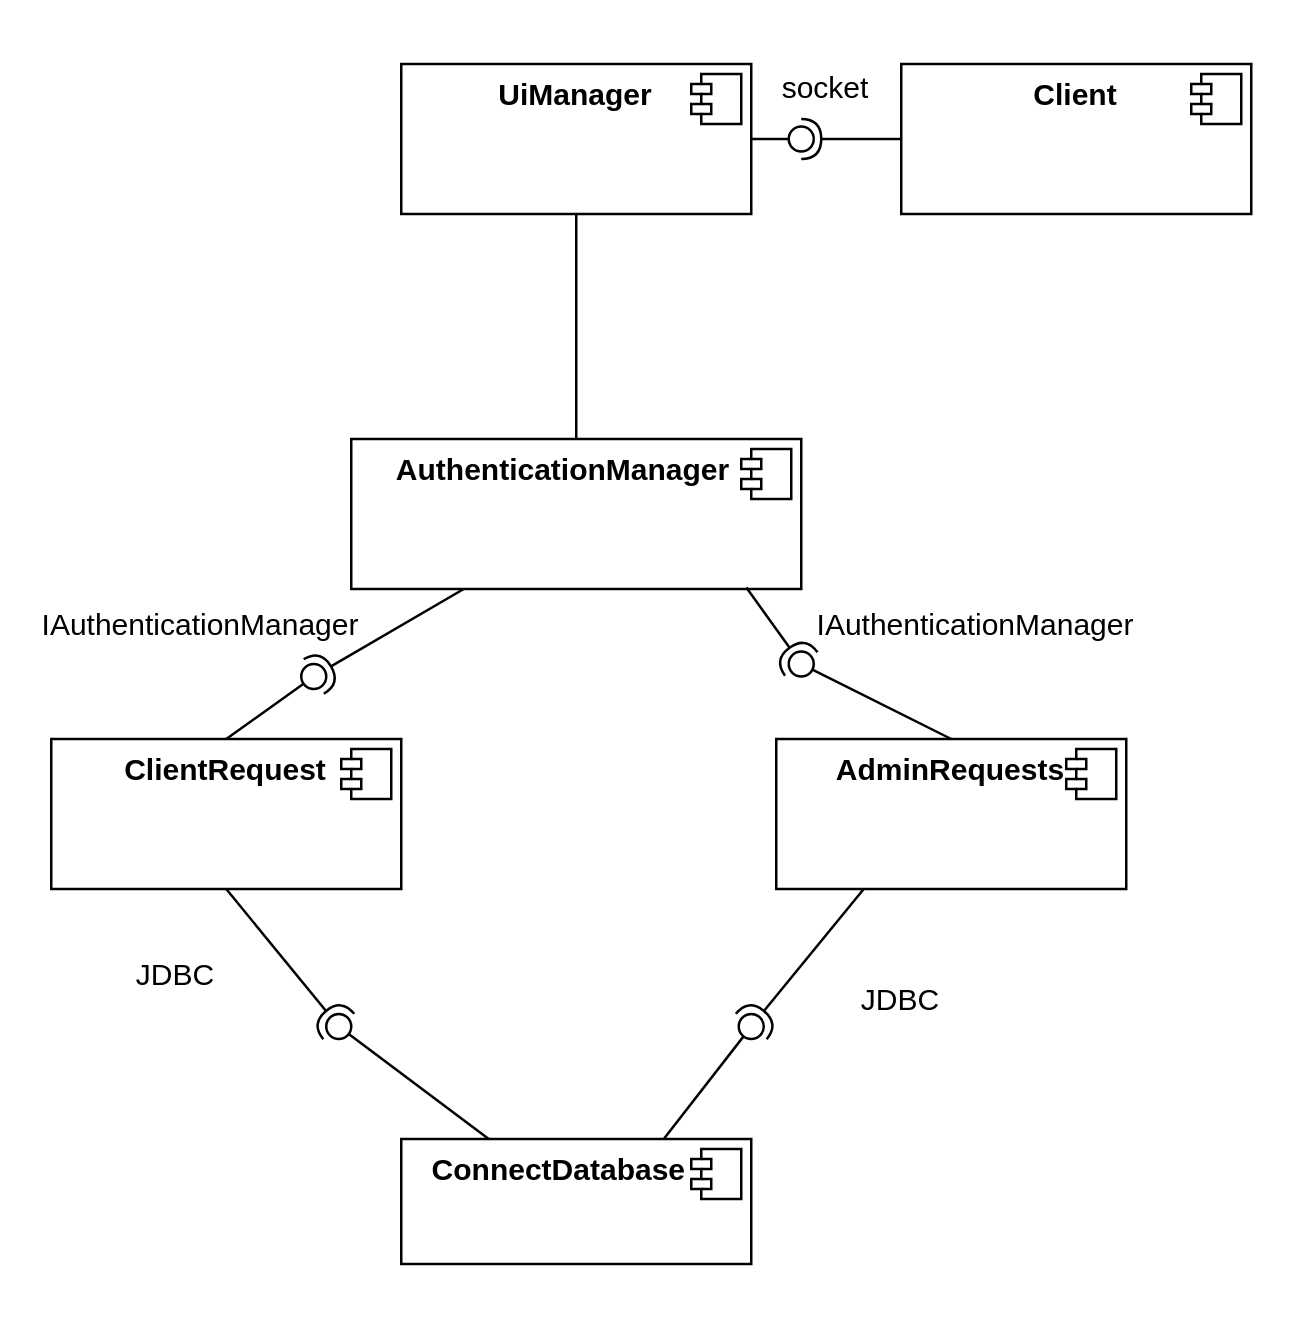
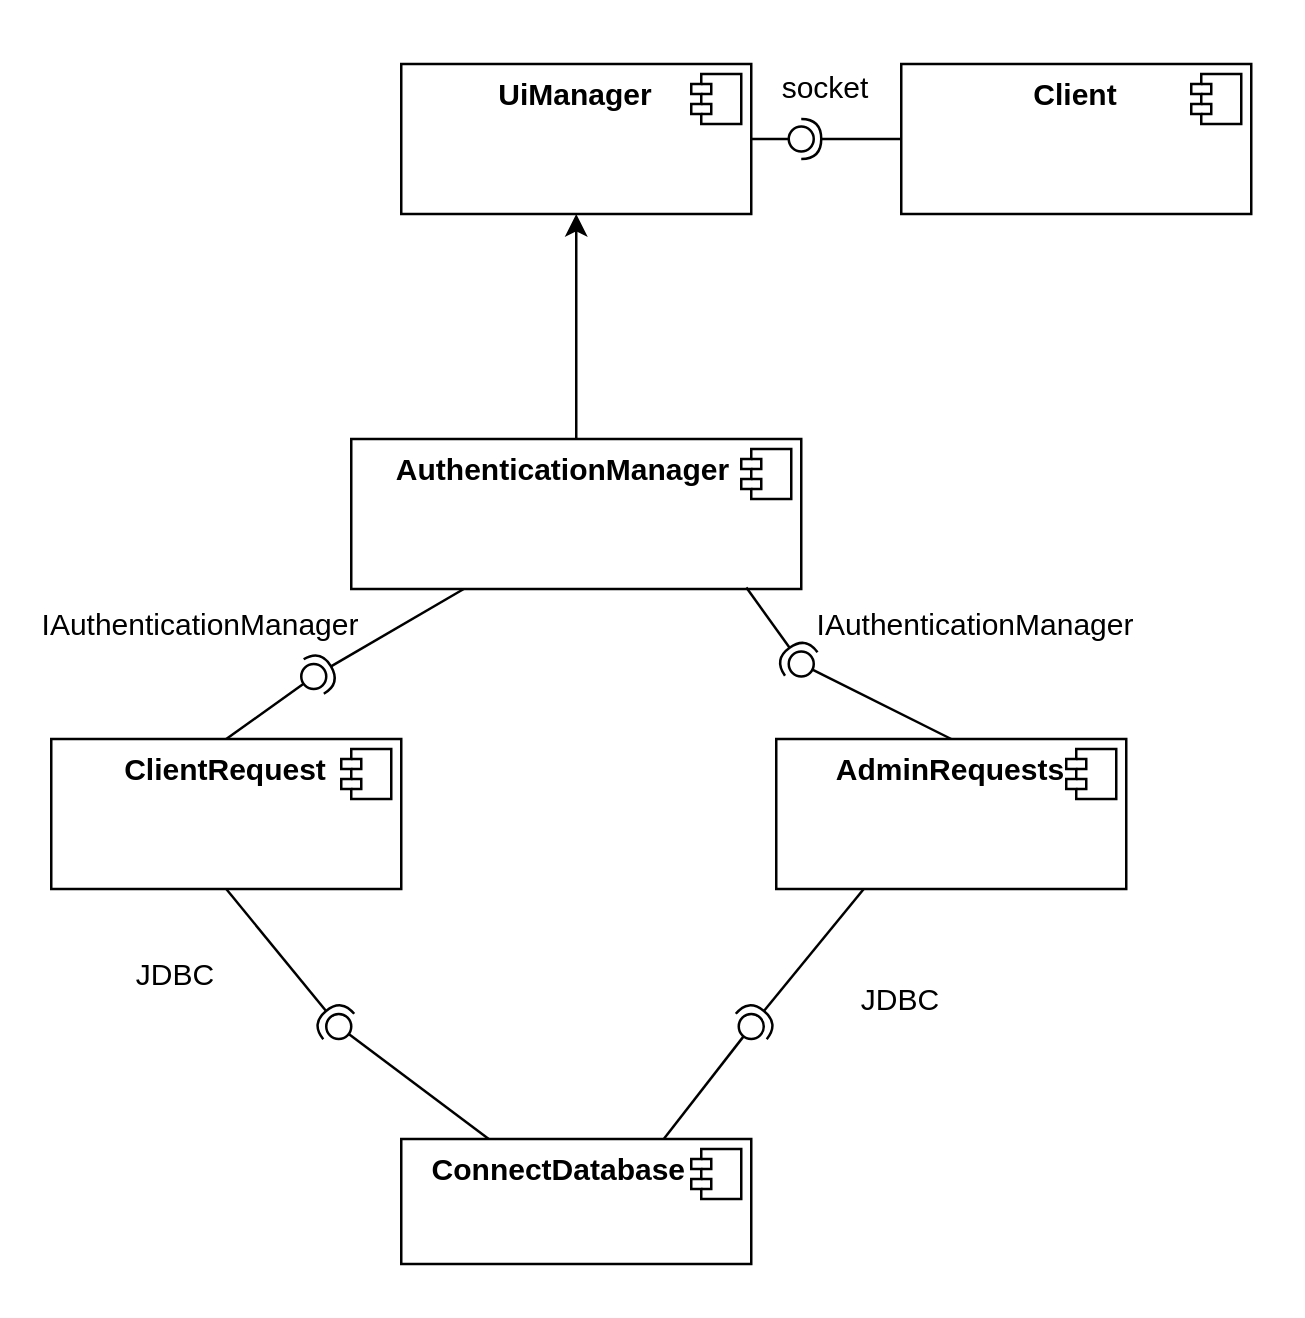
- <mxCell id="28" value="" style="endArrow=none;html=1;rounded=0;entryX=0.5;entryY=1;entryDx=0;entryDy=0;exitX=0.5;exitY=0;exitDx=0;exitDy=0;" edge="1" parent="1" source="4" target="2"><mxGeometry width="50" height="50" relative="1" as="geometry"><mxPoint x="205" y="155" as="sourcePoint" /><mxPoint x="255" y="105" as="targetPoint" /></mxGeometry></mxCell>
+ <mxCell id="28" value="" style="endArrow=classic;html=1;rounded=0;entryX=0.5;entryY=1;entryDx=0;entryDy=0;exitX=0.5;exitY=0;exitDx=0;exitDy=0;" edge="1" parent="1" source="4" target="2"><mxGeometry width="50" height="50" relative="1" as="geometry"><mxPoint x="205" y="155" as="sourcePoint" /><mxPoint x="255" y="105" as="targetPoint" /></mxGeometry></mxCell>
